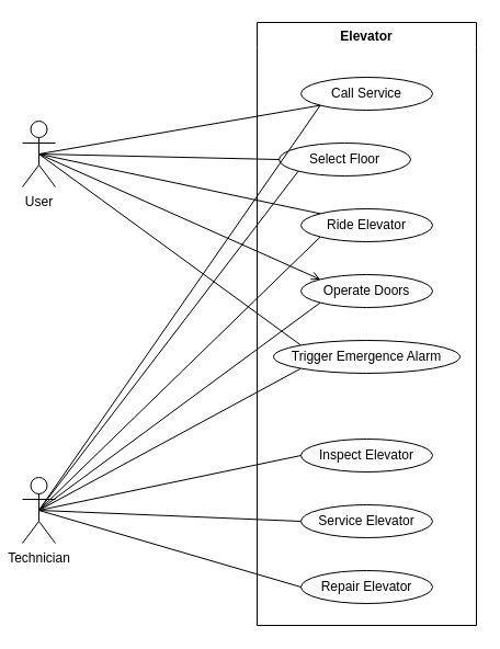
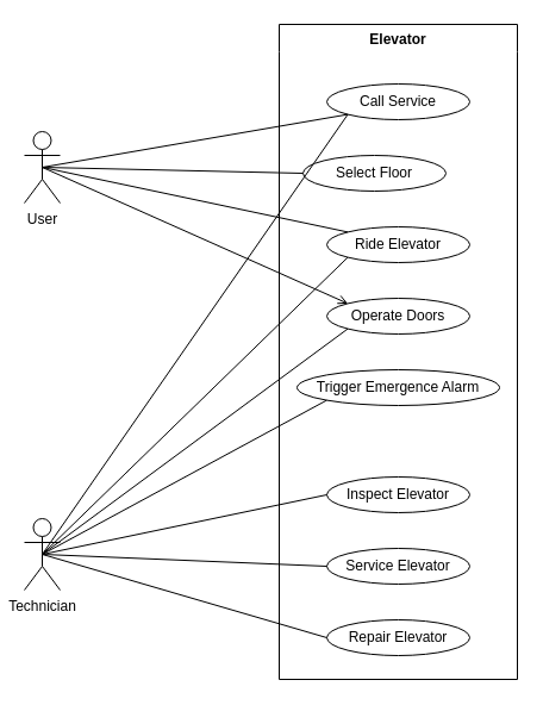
- <mxCell id="15" style="edgeStyle=none;rounded=0;orthogonalLoop=1;jettySize=auto;html=1;exitX=0.5;exitY=0.5;exitDx=0;exitDy=0;exitPerimeter=0;entryX=0;entryY=0;entryDx=0;entryDy=0;endArrow=none;endFill=0;" edge="1" parent="1" source="16" target="7"><mxGeometry relative="1" as="geometry" /></mxCell>
- <mxCell id="18" style="edgeStyle=none;rounded=0;orthogonalLoop=1;jettySize=auto;html=1;exitX=0.5;exitY=0.5;exitDx=0;exitDy=0;exitPerimeter=0;entryX=0;entryY=1;entryDx=0;entryDy=0;endArrow=none;endFill=0;" edge="1" parent="1" source="25" target="4"><mxGeometry relative="1" as="geometry" /></mxCell>
